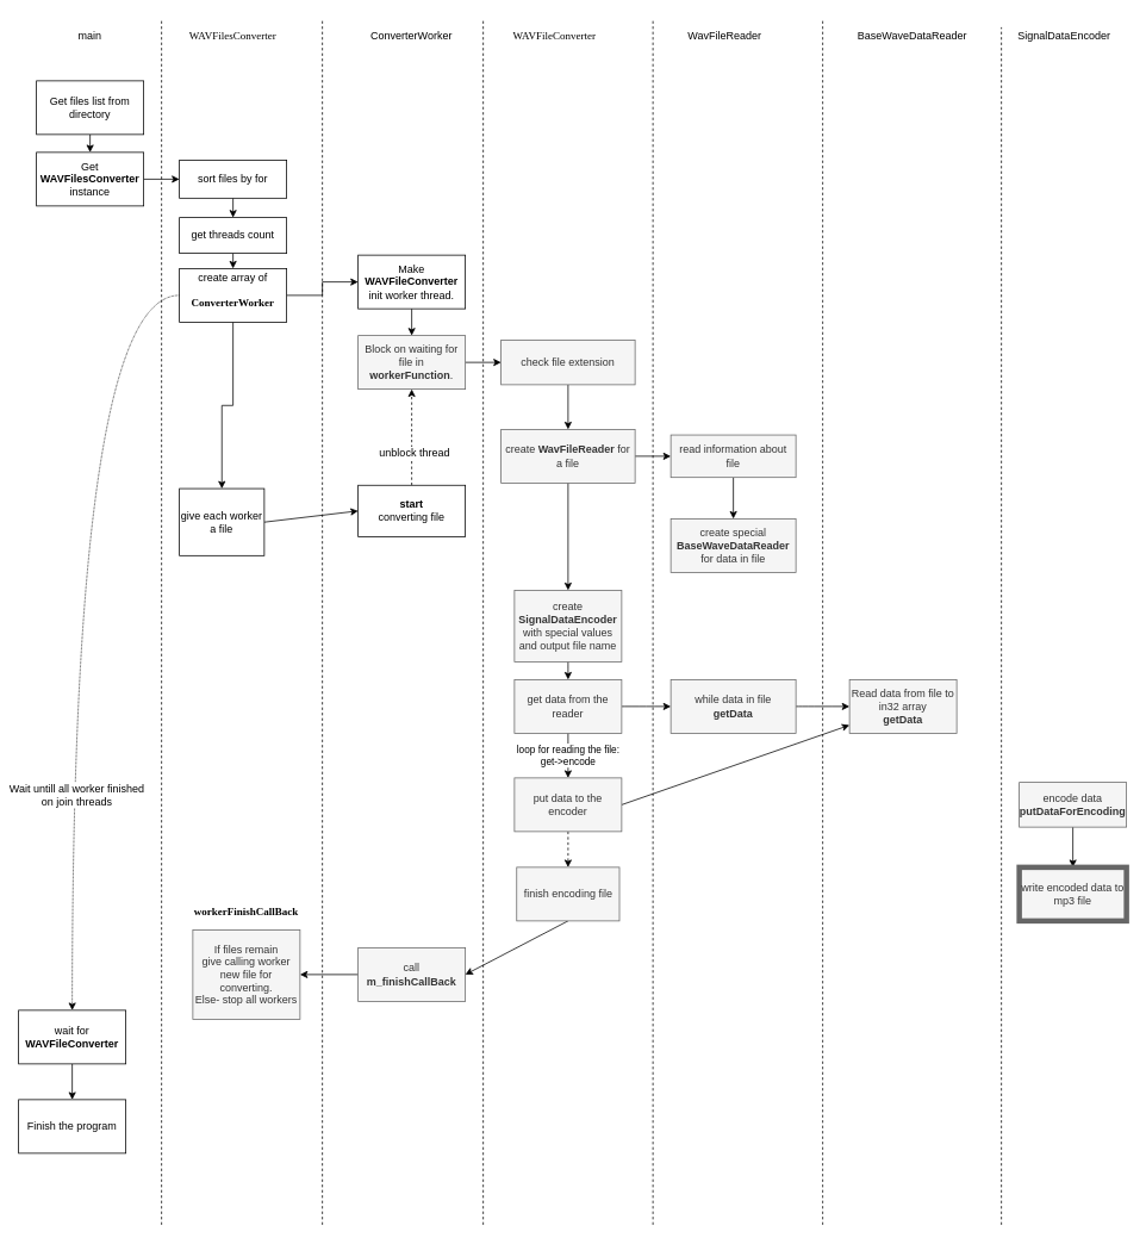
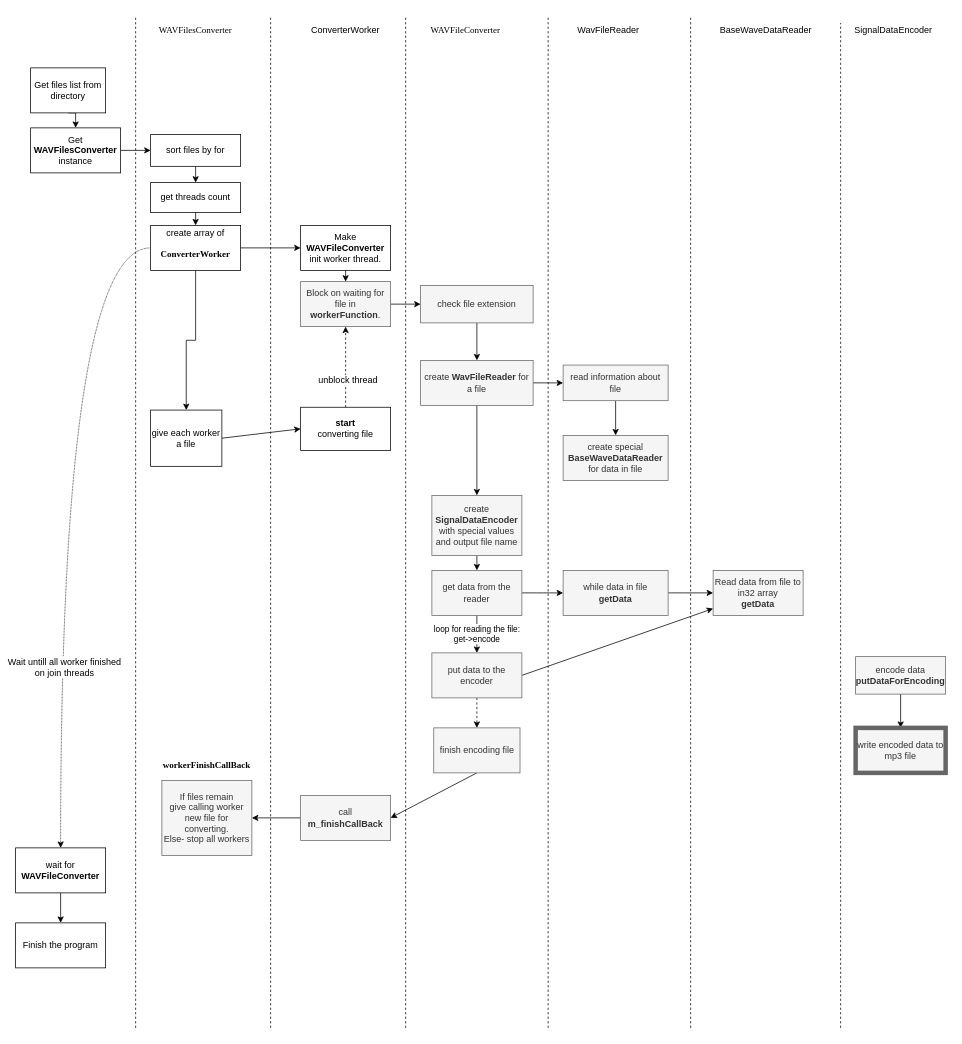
- <mxCell id="8" value="main" style="text;html=1;strokeColor=none;fillColor=none;align=center;verticalAlign=middle;whiteSpace=wrap;rounded=0;" vertex="1" parent="1"><mxGeometry x="80" y="30" width="40" height="20" as="geometry" /></mxCell>
- <mxCell id="3" value="Get files list from directory" style="rounded=0;whiteSpace=wrap;html=1;" vertex="1" parent="1"><mxGeometry x="40" y="90" width="120" height="60" as="geometry" /></mxCell>
+ <mxCell id="3" value="Get files list from directory" style="rounded=0;whiteSpace=wrap;html=1;" vertex="1" parent="1"><mxGeometry x="40" y="90" width="100" height="60" as="geometry" /></mxCell>
- <mxCell id="27" value="&lt;div&gt;Make &lt;b&gt;&lt;span style=&quot;background-color: transparent&quot;&gt;WAVFileConverter&lt;/span&gt;&lt;/b&gt;&lt;/div&gt;&lt;div&gt;&lt;b&gt;&lt;span style=&quot;background-color: transparent&quot;&gt;&lt;/span&gt;&lt;/b&gt;init worker thread.&lt;/div&gt; " style="rounded=0;whiteSpace=wrap;html=1;" vertex="1" parent="1"><mxGeometry x="400" y="285" width="120" height="60" as="geometry" /></mxCell>
+ <mxCell id="27" value="&lt;div&gt;Make &lt;b&gt;&lt;span style=&quot;background-color: transparent&quot;&gt;WAVFileConverter&lt;/span&gt;&lt;/b&gt;&lt;/div&gt;&lt;div&gt;&lt;b&gt;&lt;span style=&quot;background-color: transparent&quot;&gt;&lt;/span&gt;&lt;/b&gt;init worker thread.&lt;/div&gt; " style="rounded=0;whiteSpace=wrap;html=1;" vertex="1" parent="1"><mxGeometry x="400" y="300" width="120" height="60" as="geometry" /></mxCell>
